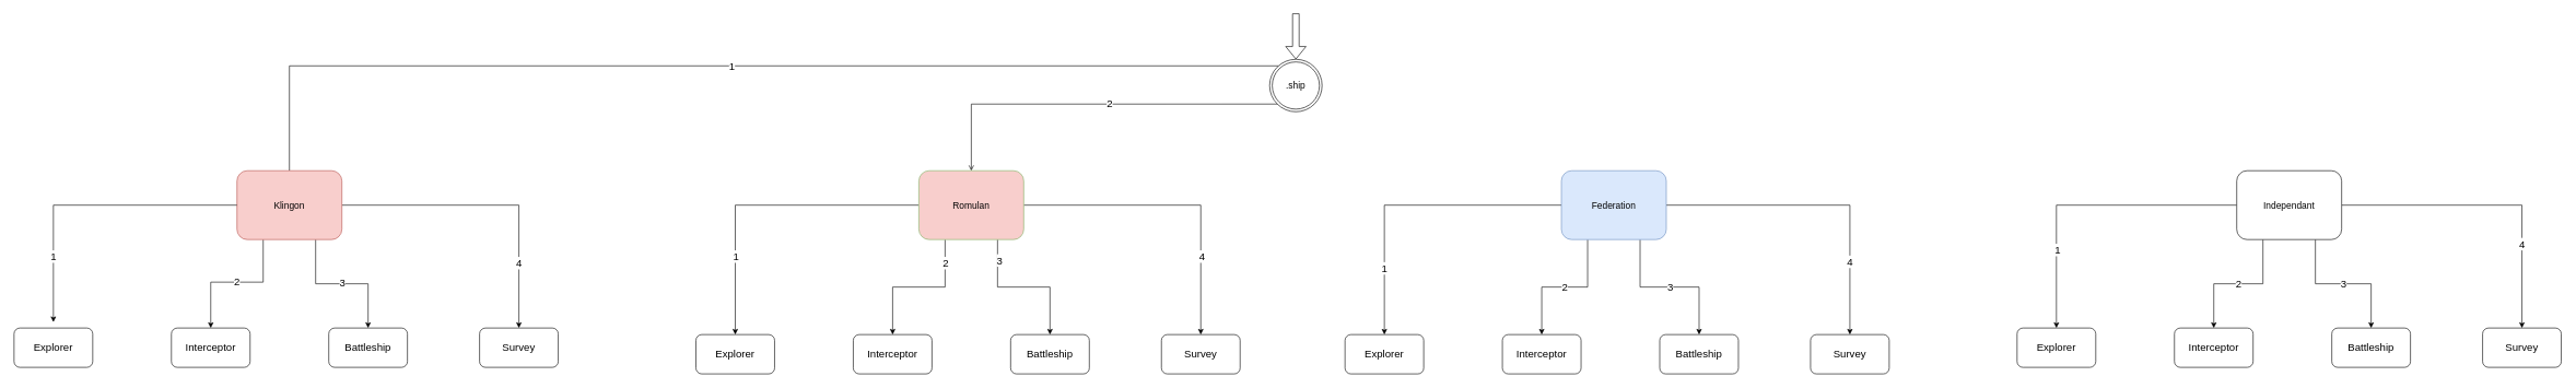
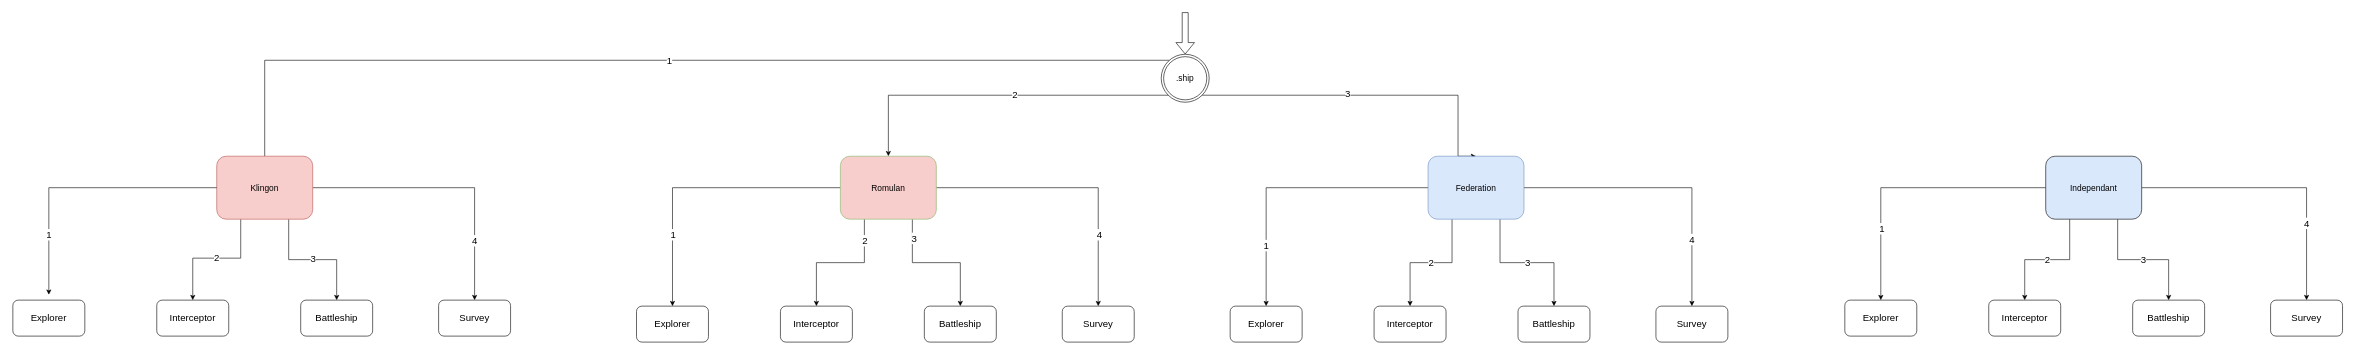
+ <mxCell id="2" style="edgeStyle=orthogonalEdgeStyle;rounded=0;orthogonalLoop=1;jettySize=auto;html=1;exitX=1;exitY=1;exitDx=0;exitDy=0;entryX=0.5;entryY=0;entryDx=0;entryDy=0;" edge="1" parent="1" source="6" target="21"><mxGeometry relative="1" as="geometry"><mxPoint x="1950" y="240" as="targetPoint" /><Array as="points"><mxPoint x="2430" y="158" /></Array></mxGeometry></mxCell>
+ <mxCell id="3" value="3" style="edgeLabel;html=1;align=center;verticalAlign=middle;resizable=0;points=[];fontSize=16;" vertex="1" connectable="0" parent="2"><mxGeometry x="-0.134" y="4" relative="1" as="geometry"><mxPoint as="offset" /></mxGeometry></mxCell>
- <mxCell id="5" value="2" style="edgeStyle=orthogonalEdgeStyle;rounded=0;orthogonalLoop=1;jettySize=auto;html=1;exitX=1;exitY=1;exitDx=0;exitDy=0;entryX=0.5;entryY=0;entryDx=0;entryDy=0;fontSize=16;endArrow=open;" edge="1" parent="1" source="6" target="15"><mxGeometry relative="1" as="geometry"><mxPoint x="1810" y="250" as="targetPoint" /><Array as="points"><mxPoint x="1480" y="158" /></Array></mxGeometry></mxCell>
+ <mxCell id="5" value="2" style="edgeStyle=orthogonalEdgeStyle;rounded=0;orthogonalLoop=1;jettySize=auto;html=1;exitX=1;exitY=1;exitDx=0;exitDy=0;entryX=0.5;entryY=0;entryDx=0;entryDy=0;fontSize=16;" edge="1" parent="1" source="6" target="15"><mxGeometry relative="1" as="geometry"><mxPoint x="1810" y="250" as="targetPoint" /><Array as="points"><mxPoint x="1480" y="158" /></Array></mxGeometry></mxCell>
- <mxCell id="32" value="&lt;span style=&quot;font-size: 14px&quot;&gt;Independant&lt;/span&gt;" style="rounded=1;whiteSpace=wrap;html=1;" vertex="1" parent="1"><mxGeometry x="3410" y="260" width="160" height="105" as="geometry" /></mxCell>
+ <mxCell id="32" value="&lt;span style=&quot;font-size: 14px&quot;&gt;Independant&lt;/span&gt;" style="rounded=1;whiteSpace=wrap;html=1;fillColor=#dae8fc;" vertex="1" parent="1"><mxGeometry x="3410" y="260" width="160" height="105" as="geometry" /></mxCell>
